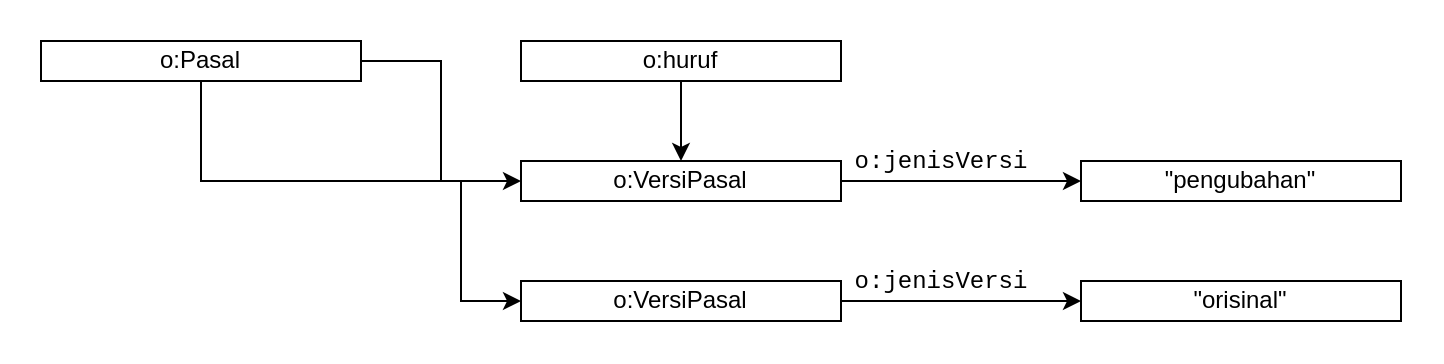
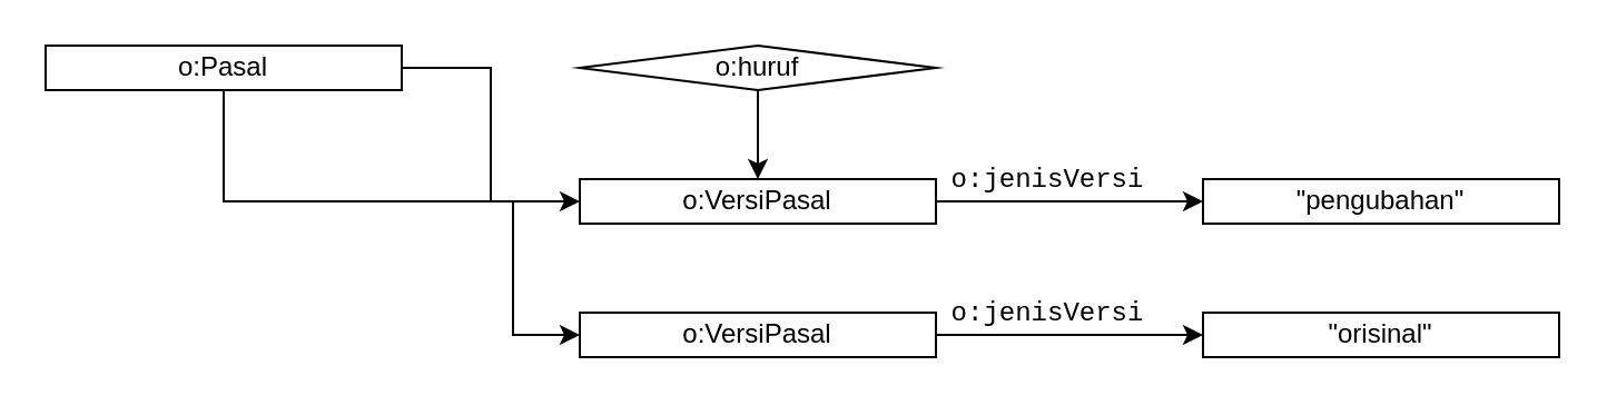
- <mxCell id="14" value="o:huruf" style="whiteSpace=wrap;html=1;" vertex="1" parent="1"><mxGeometry x="260" y="20" width="160" height="20" as="geometry" /></mxCell>
+ <mxCell id="14" value="o:huruf" style="rhombus;whiteSpace=wrap;html=1;" vertex="1" parent="1"><mxGeometry x="260" y="20" width="160" height="20" as="geometry" /></mxCell>
